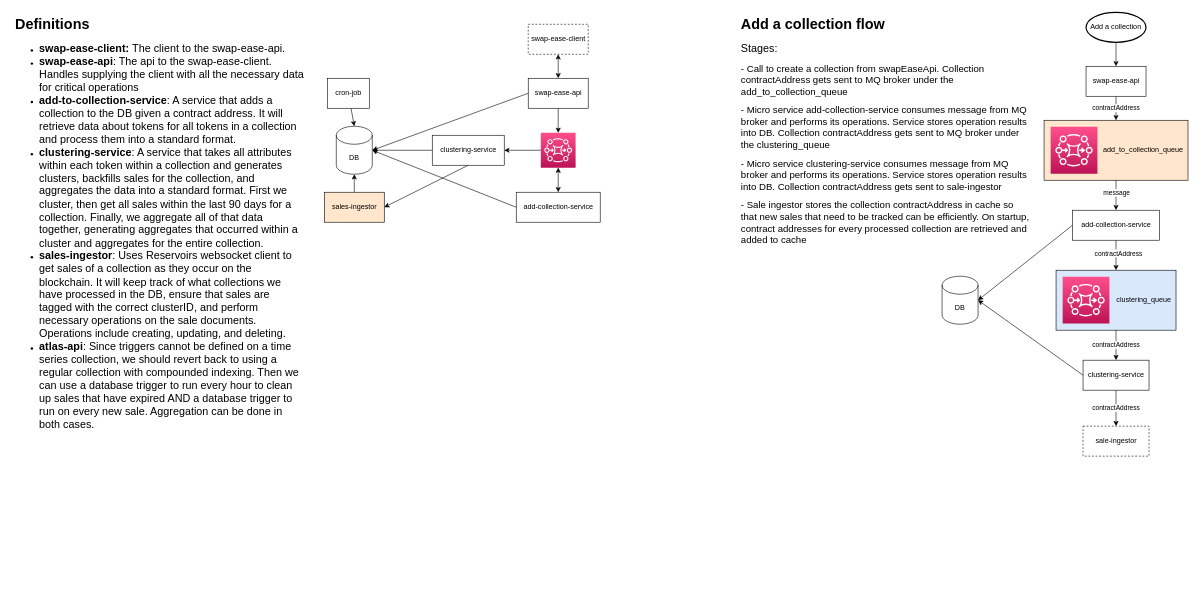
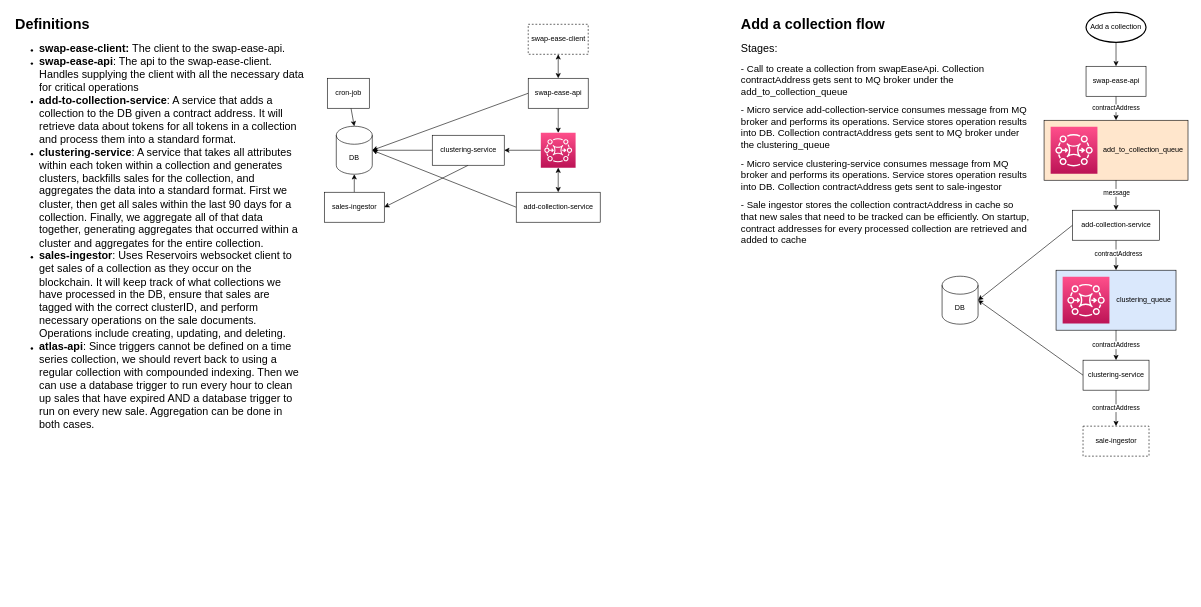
- <mxCell id="39" value="sales-ingestor" style="html=1;dashed=0;whitespace=wrap;fillColor=#ffe6cc;" parent="1" vertex="1"><mxGeometry x="540" y="320" width="100" height="50" as="geometry" /></mxCell>
+ <mxCell id="39" value="sales-ingestor" style="html=1;dashed=0;whitespace=wrap;" parent="1" vertex="1"><mxGeometry x="540" y="320" width="100" height="50" as="geometry" /></mxCell>
